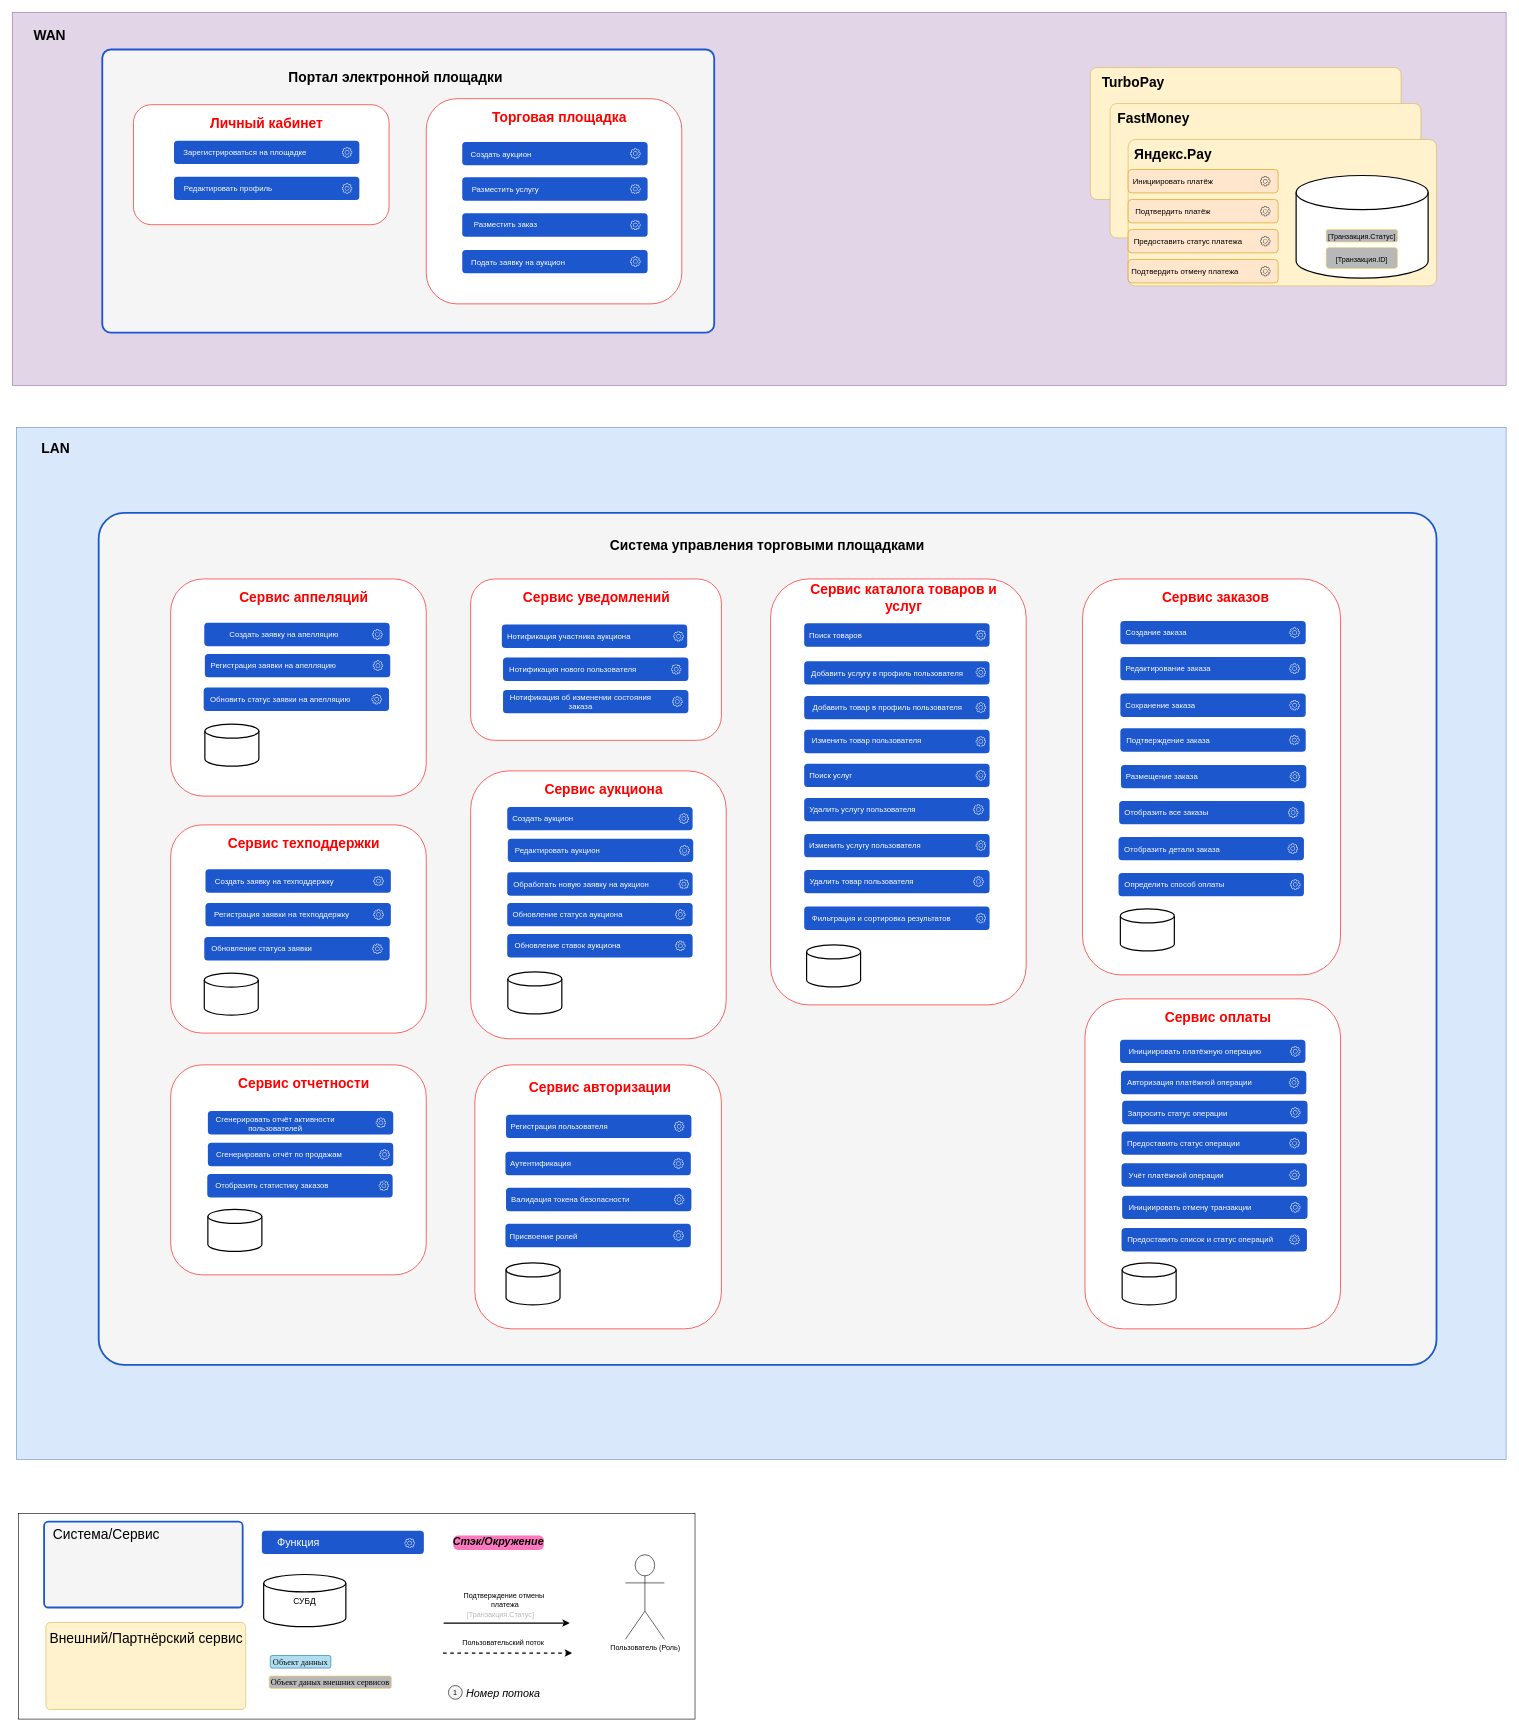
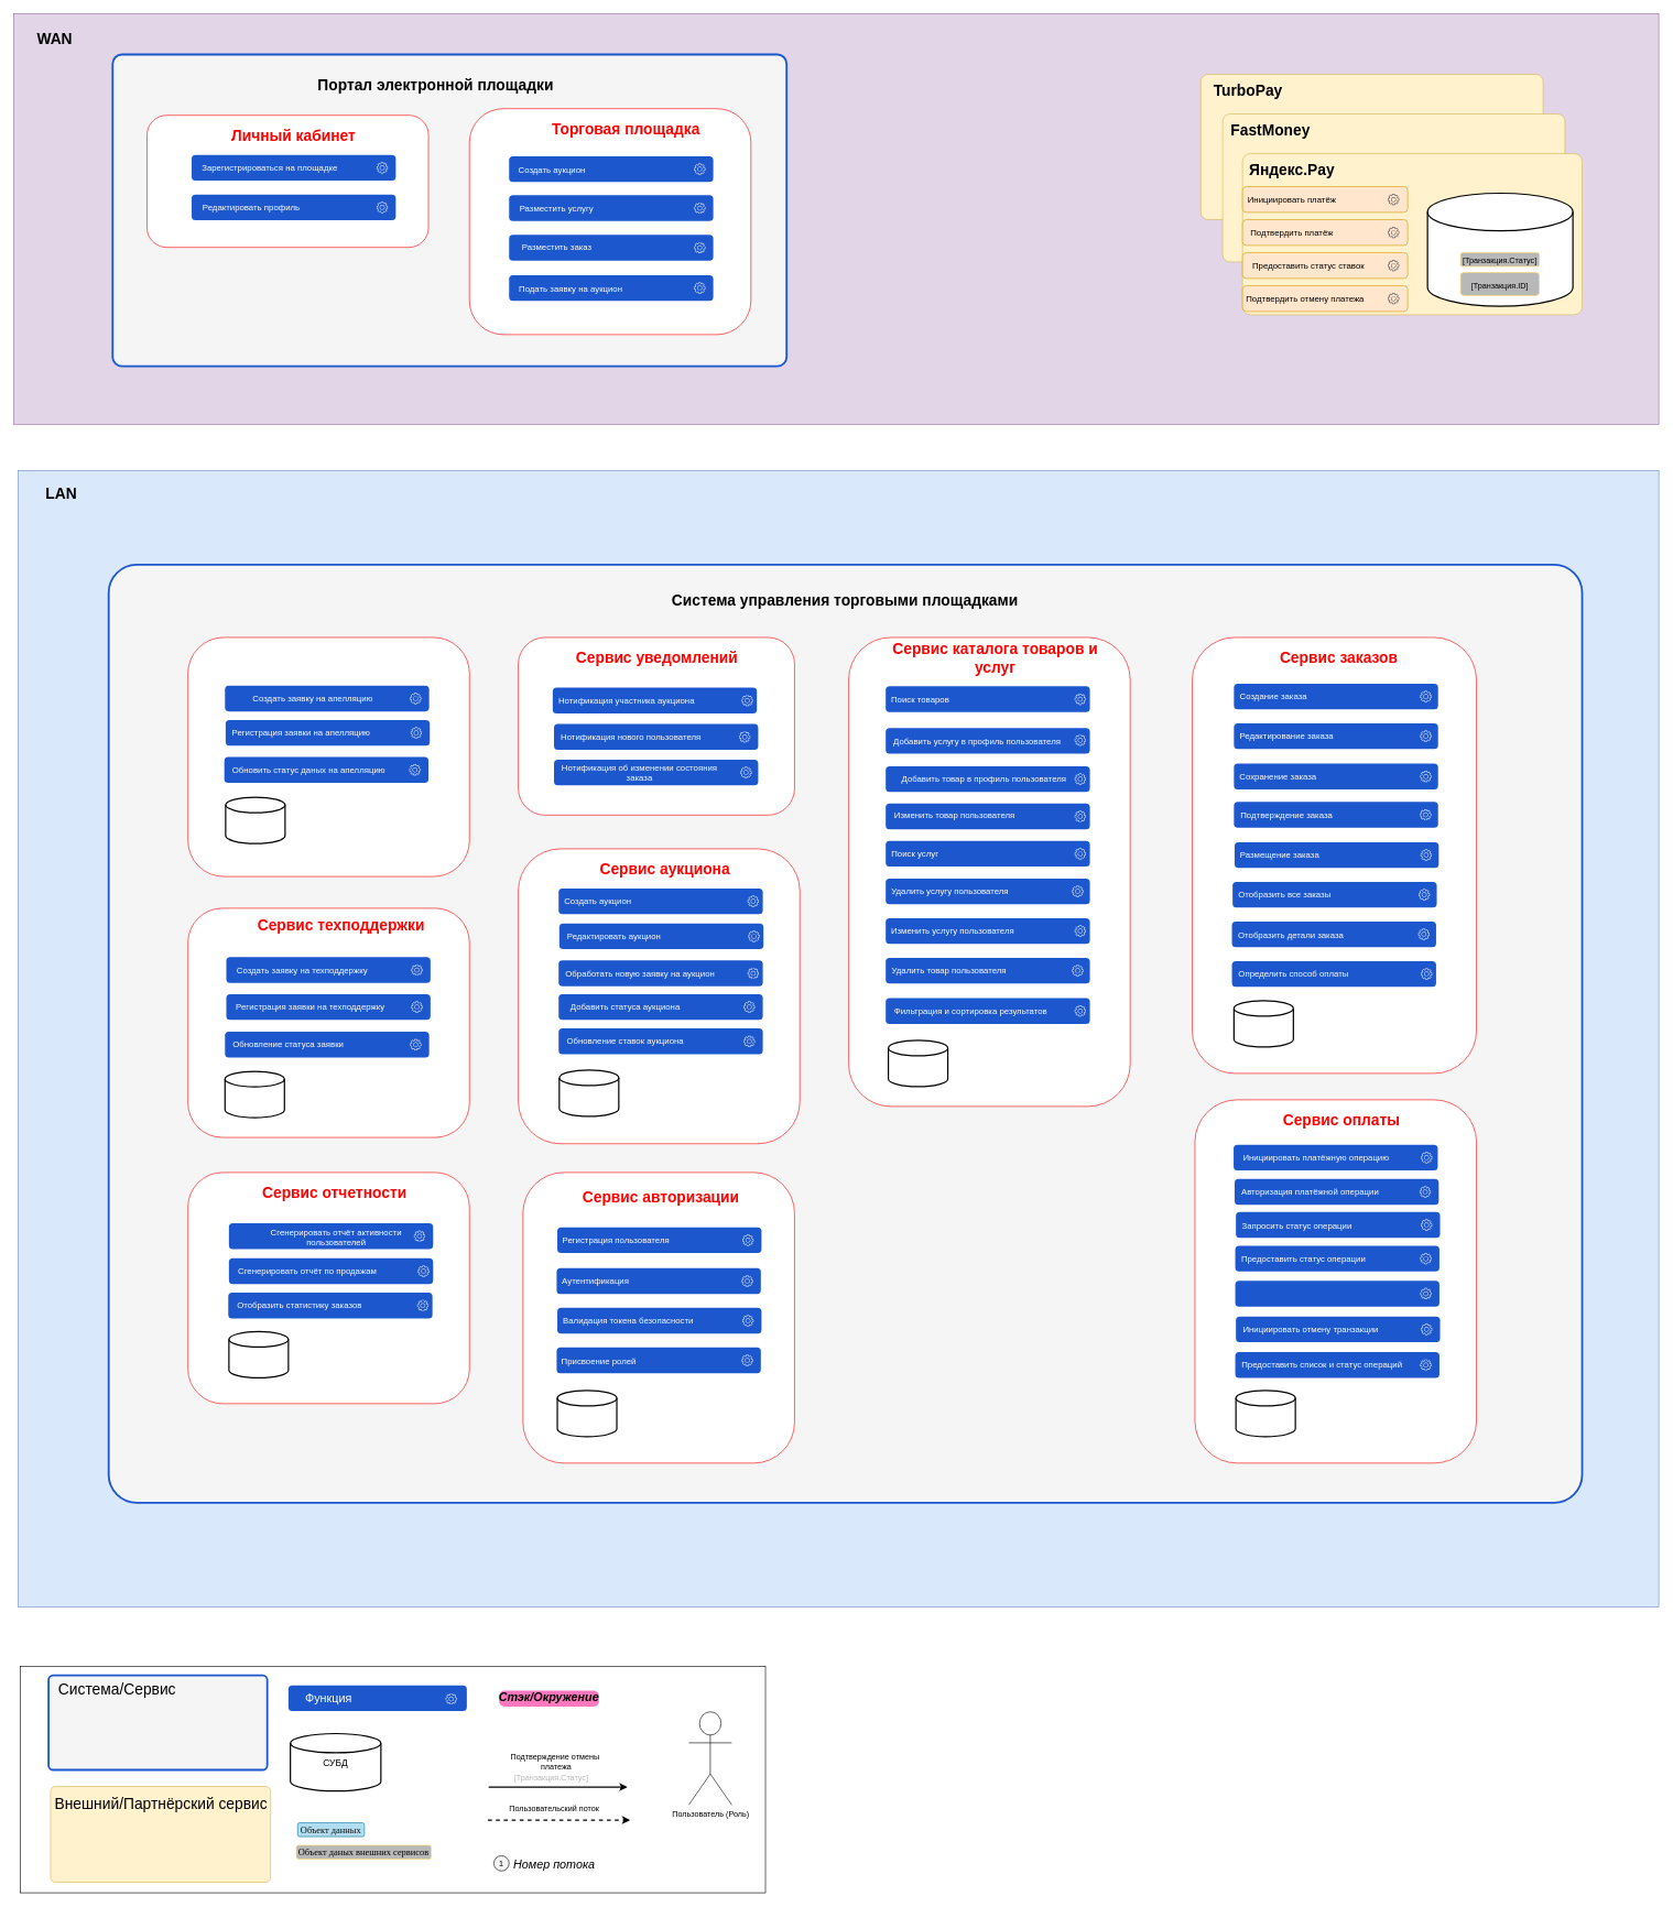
- <mxCell id="276" value="Торговая площадка" style="text;html=1;align=center;verticalAlign=middle;whiteSpace=wrap;rounded=1;shadow=0;fontSize=23;fontStyle=1;fontColor=#FF0000;movable=1;resizable=1;rotatable=1;deletable=1;editable=1;locked=0;connectable=1;" vertex="1" parent="254"><mxGeometry x="52" y="7" width="340" height="49" as="geometry" /></mxCell>
+ <mxCell id="276" value="Торговая площадка" style="text;html=1;align=center;verticalAlign=middle;whiteSpace=wrap;rounded=1;shadow=0;fontSize=23;fontStyle=1;fontColor=#FF0000;movable=1;resizable=1;rotatable=1;deletable=1;editable=1;locked=0;connectable=1;" vertex="1" parent="254"><mxGeometry x="67" y="7" width="340" height="49" as="geometry" /></mxCell>
- <mxCell id="29" value="Предоставить статус платежа" style="text;html=1;align=center;verticalAlign=middle;whiteSpace=wrap;rounded=1;fontSize=13;" parent="26" vertex="1"><mxGeometry y="4.5" width="200" height="30" as="geometry" /></mxCell>
+ <mxCell id="29" value="Предоставить статус ставок" style="text;html=1;align=center;verticalAlign=middle;whiteSpace=wrap;rounded=1;fontSize=13;" parent="26" vertex="1"><mxGeometry y="4.5" width="200" height="30" as="geometry" /></mxCell>
- <mxCell id="67" value="Сервис аппеляций" style="text;html=1;align=center;verticalAlign=middle;whiteSpace=wrap;rounded=1;shadow=0;fontSize=23;fontStyle=1;fontColor=#FF0000;movable=1;resizable=1;rotatable=1;deletable=1;editable=1;locked=0;connectable=1;" vertex="1" parent="52"><mxGeometry x="52" y="7" width="340" height="49" as="geometry" /></mxCell>
- <mxCell id="58" value="Обновить статус заявки на апелляцию" style="text;html=1;align=center;verticalAlign=middle;whiteSpace=wrap;rounded=1;fontSize=13;fontColor=#FFFFFF;strokeColor=none;movable=1;resizable=1;rotatable=1;deletable=1;editable=1;locked=0;connectable=1;" parent="55" vertex="1"><mxGeometry x="3" y="4.5" width="250" height="30" as="geometry" /></mxCell>
+ <mxCell id="58" value="Обновить статус даных на апелляцию" style="text;html=1;align=center;verticalAlign=middle;whiteSpace=wrap;rounded=1;fontSize=13;fontColor=#FFFFFF;strokeColor=none;movable=1;resizable=1;rotatable=1;deletable=1;editable=1;locked=0;connectable=1;" parent="55" vertex="1"><mxGeometry x="3" y="4.5" width="250" height="30" as="geometry" /></mxCell>
- <mxCell id="157" value="Добавить товар в профиль пользователя" style="text;html=1;align=center;verticalAlign=middle;whiteSpace=wrap;rounded=1;fontSize=13;fontColor=#FFFFFF;strokeColor=none;movable=1;resizable=1;rotatable=1;deletable=1;editable=1;locked=0;connectable=1;" parent="154" vertex="1"><mxGeometry x="8" y="4" width="262" height="30" as="geometry" /></mxCell>
+ <mxCell id="157" value="Добавить товар в профиль пользователя" style="text;html=1;align=center;verticalAlign=middle;whiteSpace=wrap;rounded=1;fontSize=13;fontColor=#FFFFFF;strokeColor=none;movable=1;resizable=1;rotatable=1;deletable=1;editable=1;locked=0;connectable=1;" parent="154" vertex="1"><mxGeometry x="18" y="4" width="262" height="30" as="geometry" /></mxCell>
- <mxCell id="79" value="Сервис техподдержки" style="text;html=1;align=center;verticalAlign=middle;whiteSpace=wrap;rounded=1;shadow=0;fontSize=23;fontStyle=1;fontColor=#FF0000;movable=1;resizable=1;rotatable=1;deletable=1;editable=1;locked=0;connectable=1;" parent="68" vertex="1"><mxGeometry x="52" y="7" width="340" height="49" as="geometry" /></mxCell>
+ <mxCell id="79" value="Сервис техподдержки" style="text;html=1;align=center;verticalAlign=middle;whiteSpace=wrap;rounded=1;shadow=0;fontSize=23;fontStyle=1;fontColor=#FF0000;movable=1;resizable=1;rotatable=1;deletable=1;editable=1;locked=0;connectable=1;" parent="68" vertex="1"><mxGeometry x="62" y="2" width="340" height="49" as="geometry" /></mxCell>
- <mxCell id="118" value="Обновление статуса аукциона" style="text;html=1;align=center;verticalAlign=middle;whiteSpace=wrap;rounded=1;fontSize=13;fontColor=#FFFFFF;strokeColor=none;movable=1;resizable=1;rotatable=1;deletable=1;editable=1;locked=0;connectable=1;" parent="115" vertex="1"><mxGeometry y="4.5" width="202" height="30" as="geometry" /></mxCell>
+ <mxCell id="118" value="Добавить статуса аукциона" style="text;html=1;align=center;verticalAlign=middle;whiteSpace=wrap;rounded=1;fontSize=13;fontColor=#FFFFFF;strokeColor=none;movable=1;resizable=1;rotatable=1;deletable=1;editable=1;locked=0;connectable=1;" parent="115" vertex="1"><mxGeometry y="4.5" width="202" height="30" as="geometry" /></mxCell>
- <mxCell id="98" value="Сгенерировать отчёт активности пользователей" style="text;html=1;align=center;verticalAlign=middle;whiteSpace=wrap;rounded=1;fontSize=13;fontColor=#FFFFFF;strokeColor=none;movable=1;resizable=1;rotatable=1;deletable=1;editable=1;locked=0;connectable=1;" parent="95" vertex="1"><mxGeometry x="5" y="6" width="215" height="30" as="geometry" /></mxCell>
+ <mxCell id="98" value="Сгенерировать отчёт активности пользователей" style="text;html=1;align=center;verticalAlign=middle;whiteSpace=wrap;rounded=1;fontSize=13;fontColor=#FFFFFF;strokeColor=none;movable=1;resizable=1;rotatable=1;deletable=1;editable=1;locked=0;connectable=1;" parent="95" vertex="1"><mxGeometry x="55" y="6" width="215" height="30" as="geometry" /></mxCell>
- <mxCell id="210" value="Учёт платёжной операции" style="text;html=1;align=center;verticalAlign=middle;whiteSpace=wrap;rounded=1;fontSize=13;fontColor=#FFFFFF;strokeColor=none;movable=1;resizable=1;rotatable=1;deletable=1;editable=1;locked=0;connectable=1;" parent="207" vertex="1"><mxGeometry x="5" y="4.5" width="173" height="30" as="geometry" /></mxCell>
